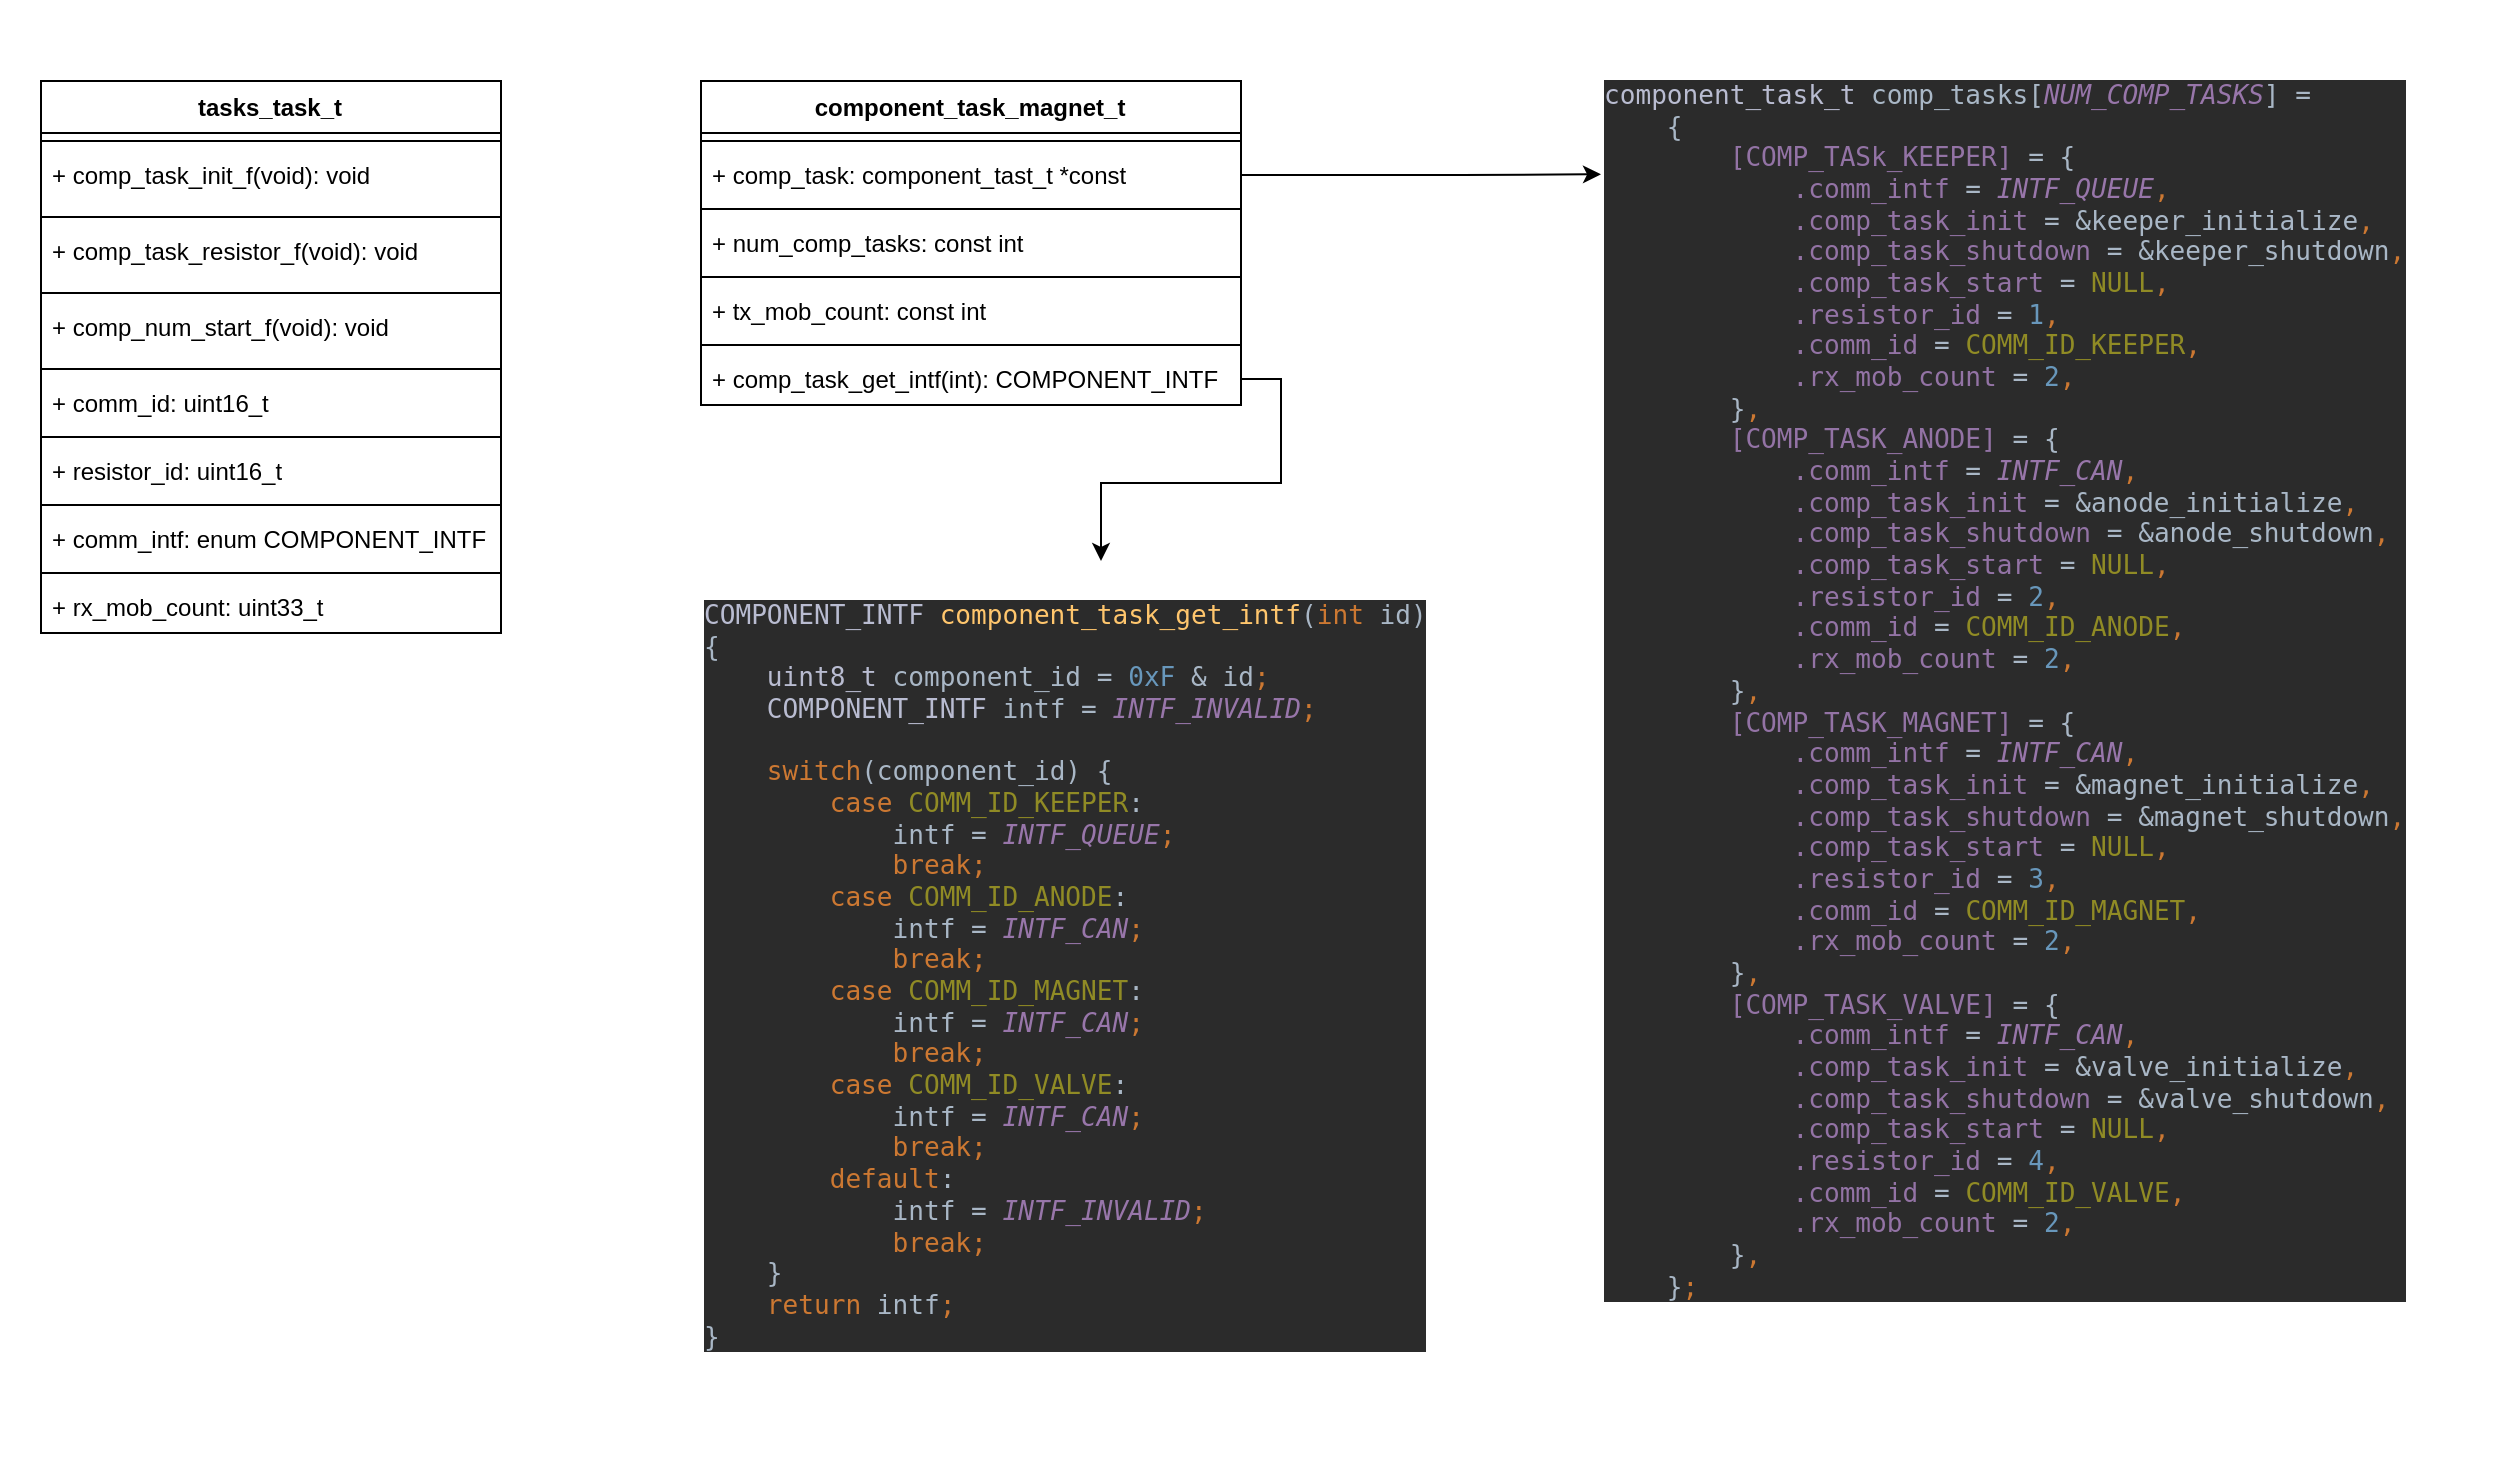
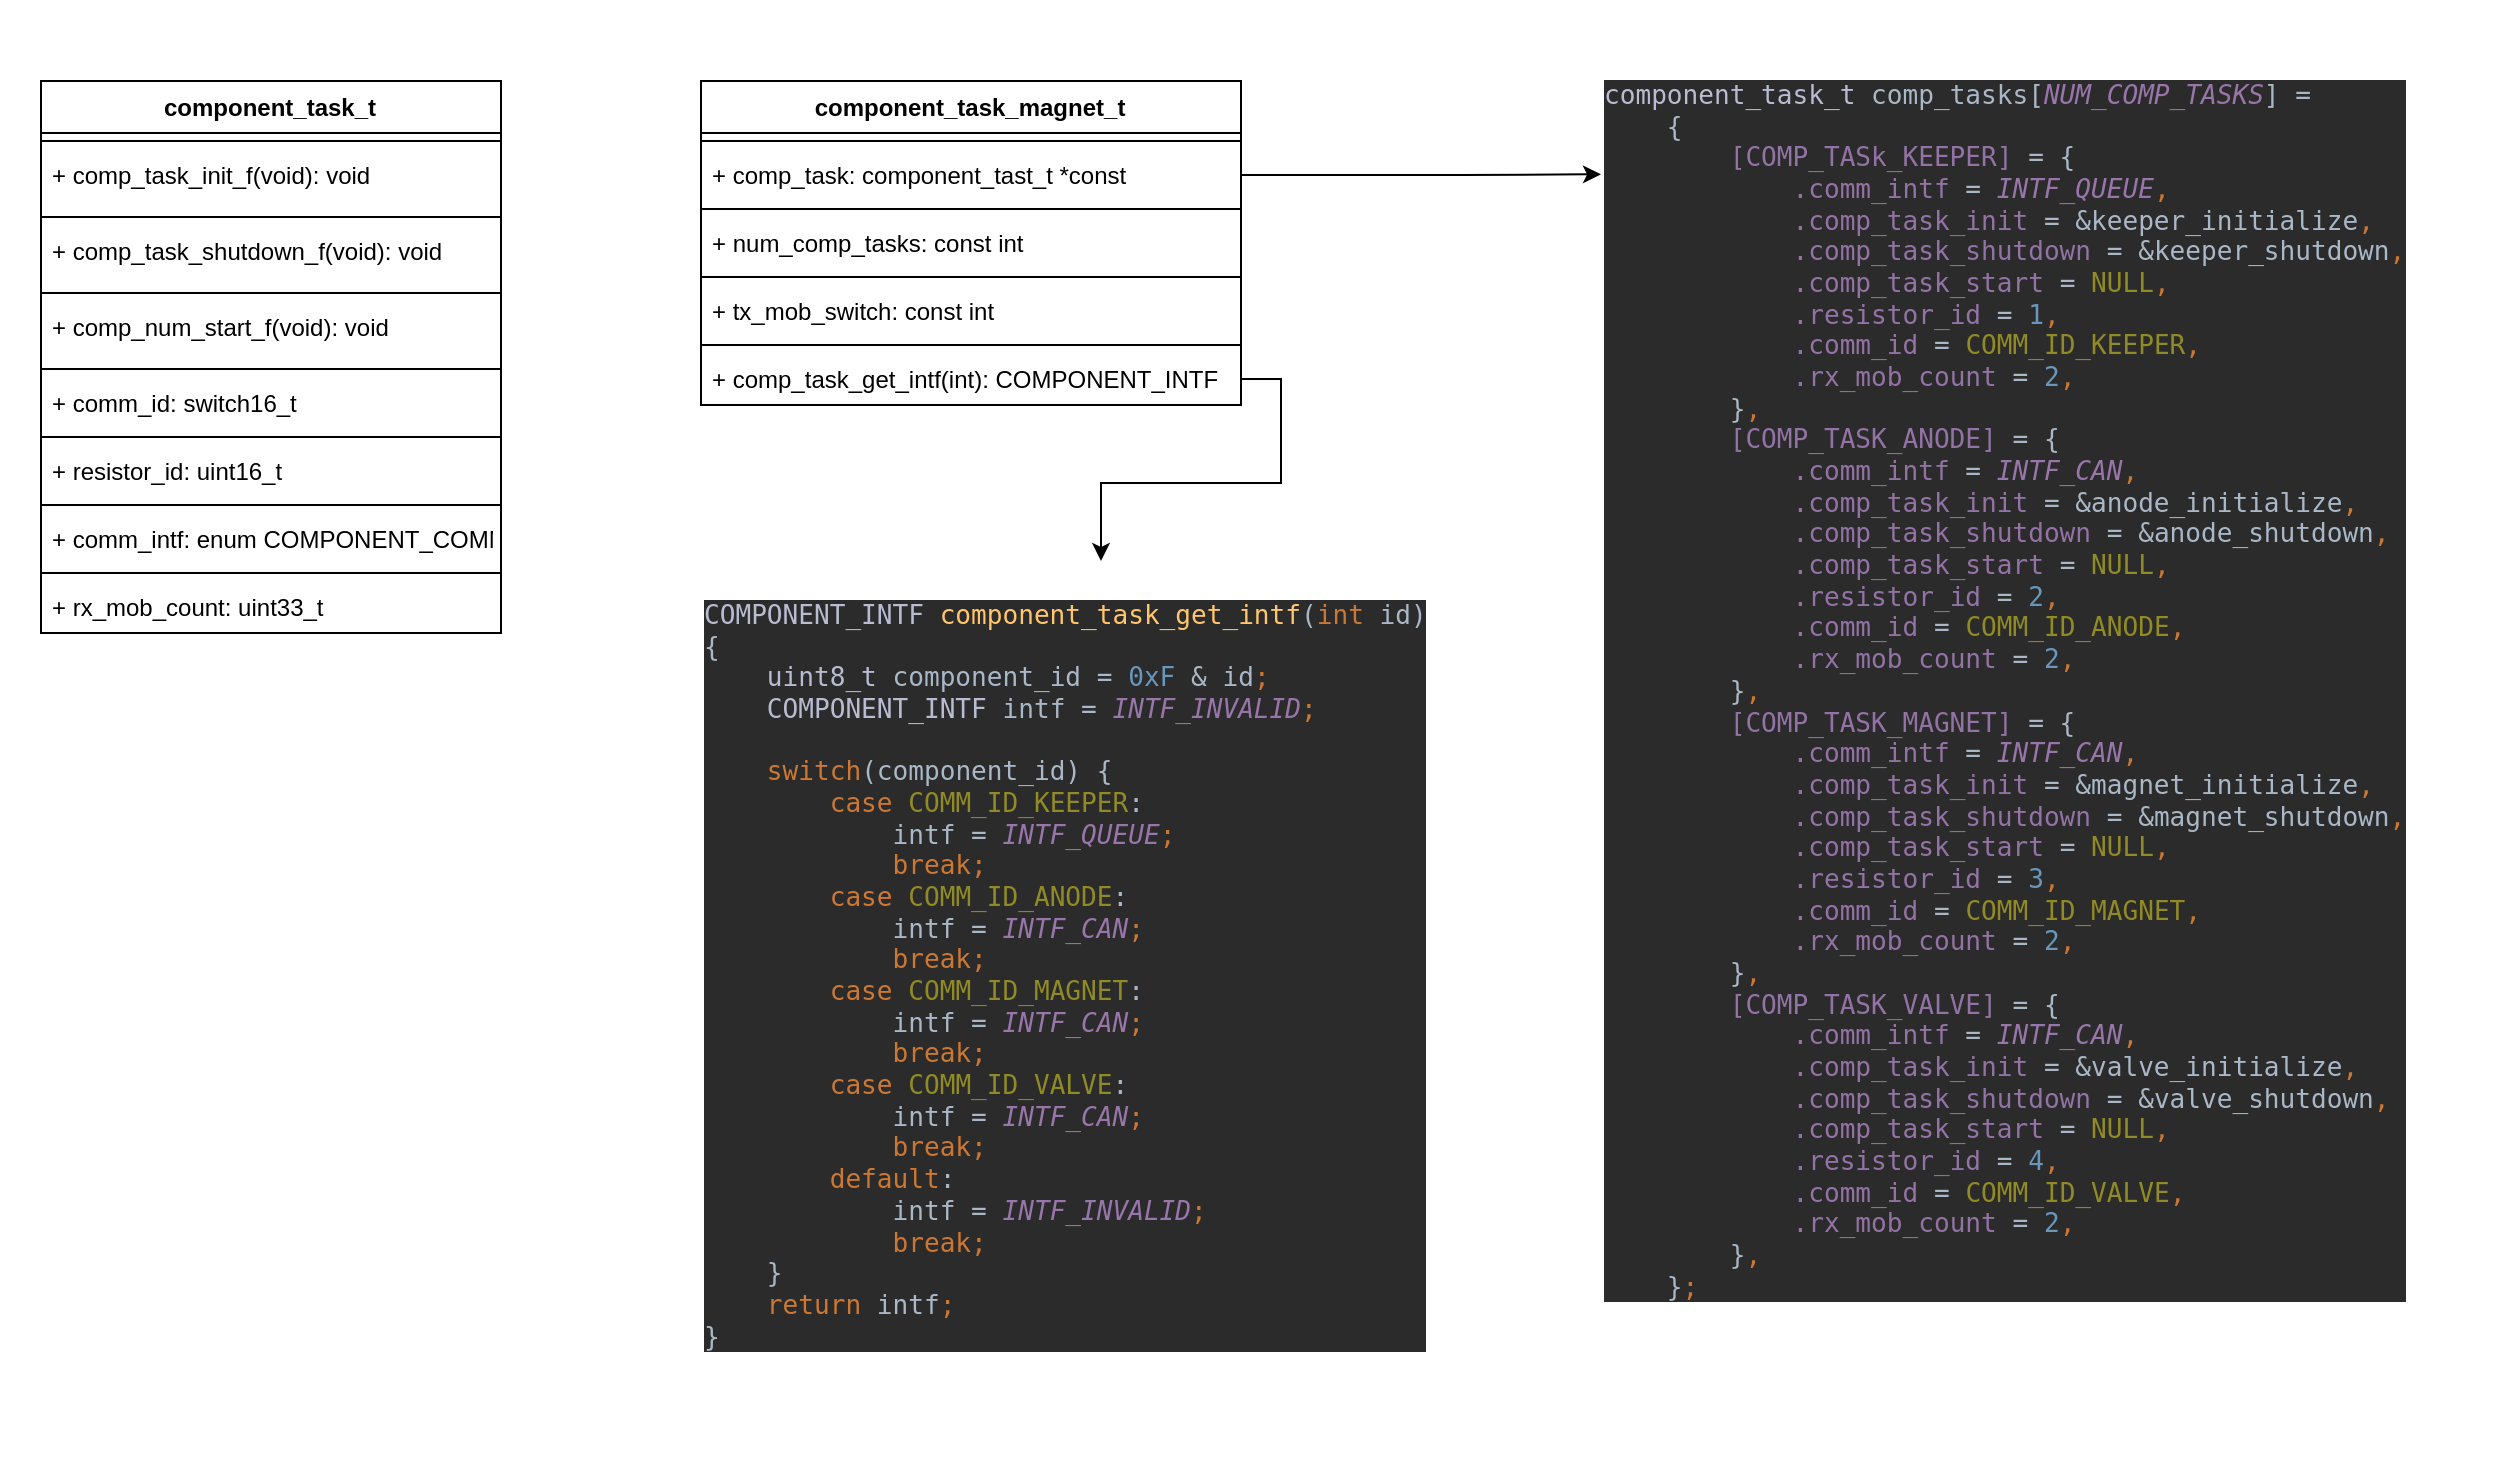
- <mxCell id="2" value="tasks_task_t" style="swimlane;fontStyle=1;align=center;verticalAlign=top;childLayout=stackLayout;horizontal=1;startSize=26;horizontalStack=0;resizeParent=1;resizeParentMax=0;resizeLast=0;collapsible=1;marginBottom=0;" vertex="1" parent="1"><mxGeometry x="20" y="40" width="230" height="276" as="geometry" /></mxCell>
+ <mxCell id="2" value="component_task_t" style="swimlane;fontStyle=1;align=center;verticalAlign=top;childLayout=stackLayout;horizontal=1;startSize=26;horizontalStack=0;resizeParent=1;resizeParentMax=0;resizeLast=0;collapsible=1;marginBottom=0;" vertex="1" parent="1"><mxGeometry x="20" y="40" width="230" height="276" as="geometry" /></mxCell>
- <mxCell id="6" value="+ comp_task_resistor_f(void): void" style="text;strokeColor=none;fillColor=none;align=left;verticalAlign=top;spacingLeft=4;spacingRight=4;overflow=hidden;rotatable=0;points=[[0,0.5],[1,0.5]];portConstraint=eastwest;" vertex="1" parent="2"><mxGeometry y="72" width="230" height="30" as="geometry" /></mxCell>
+ <mxCell id="6" value="+ comp_task_shutdown_f(void): void" style="text;strokeColor=none;fillColor=none;align=left;verticalAlign=top;spacingLeft=4;spacingRight=4;overflow=hidden;rotatable=0;points=[[0,0.5],[1,0.5]];portConstraint=eastwest;" vertex="1" parent="2"><mxGeometry y="72" width="230" height="30" as="geometry" /></mxCell>
- <mxCell id="23" value="+ tx_mob_count: const int" style="text;strokeColor=none;fillColor=none;align=left;verticalAlign=top;spacingLeft=4;spacingRight=4;overflow=hidden;rotatable=0;points=[[0,0.5],[1,0.5]];portConstraint=eastwest;" vertex="1" parent="17"><mxGeometry y="102" width="270" height="26" as="geometry" /></mxCell>
+ <mxCell id="23" value="+ tx_mob_switch: const int" style="text;strokeColor=none;fillColor=none;align=left;verticalAlign=top;spacingLeft=4;spacingRight=4;overflow=hidden;rotatable=0;points=[[0,0.5],[1,0.5]];portConstraint=eastwest;" vertex="1" parent="17"><mxGeometry y="102" width="270" height="26" as="geometry" /></mxCell>
- <mxCell id="10" value="+ comm_id: uint16_t" style="text;strokeColor=none;fillColor=none;align=left;verticalAlign=top;spacingLeft=4;spacingRight=4;overflow=hidden;rotatable=0;points=[[0,0.5],[1,0.5]];portConstraint=eastwest;" vertex="1" parent="2"><mxGeometry y="148" width="230" height="26" as="geometry" /></mxCell>
+ <mxCell id="10" value="+ comm_id: switch16_t" style="text;strokeColor=none;fillColor=none;align=left;verticalAlign=top;spacingLeft=4;spacingRight=4;overflow=hidden;rotatable=0;points=[[0,0.5],[1,0.5]];portConstraint=eastwest;" vertex="1" parent="2"><mxGeometry y="148" width="230" height="26" as="geometry" /></mxCell>
- <mxCell id="14" value="+ comm_intf: enum COMPONENT_INTF " style="text;strokeColor=none;fillColor=none;align=left;verticalAlign=top;spacingLeft=4;spacingRight=4;overflow=hidden;rotatable=0;points=[[0,0.5],[1,0.5]];portConstraint=eastwest;" vertex="1" parent="2"><mxGeometry y="216" width="230" height="26" as="geometry" /></mxCell>
+ <mxCell id="14" value="+ comm_intf: enum COMPONENT_COMM " style="text;strokeColor=none;fillColor=none;align=left;verticalAlign=top;spacingLeft=4;spacingRight=4;overflow=hidden;rotatable=0;points=[[0,0.5],[1,0.5]];portConstraint=eastwest;" vertex="1" parent="2"><mxGeometry y="216" width="230" height="26" as="geometry" /></mxCell>
